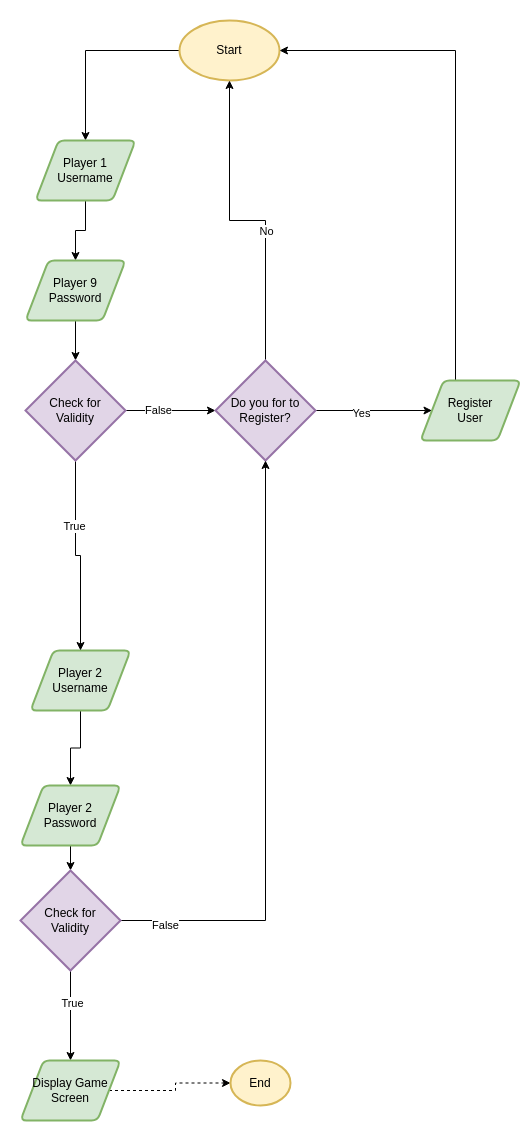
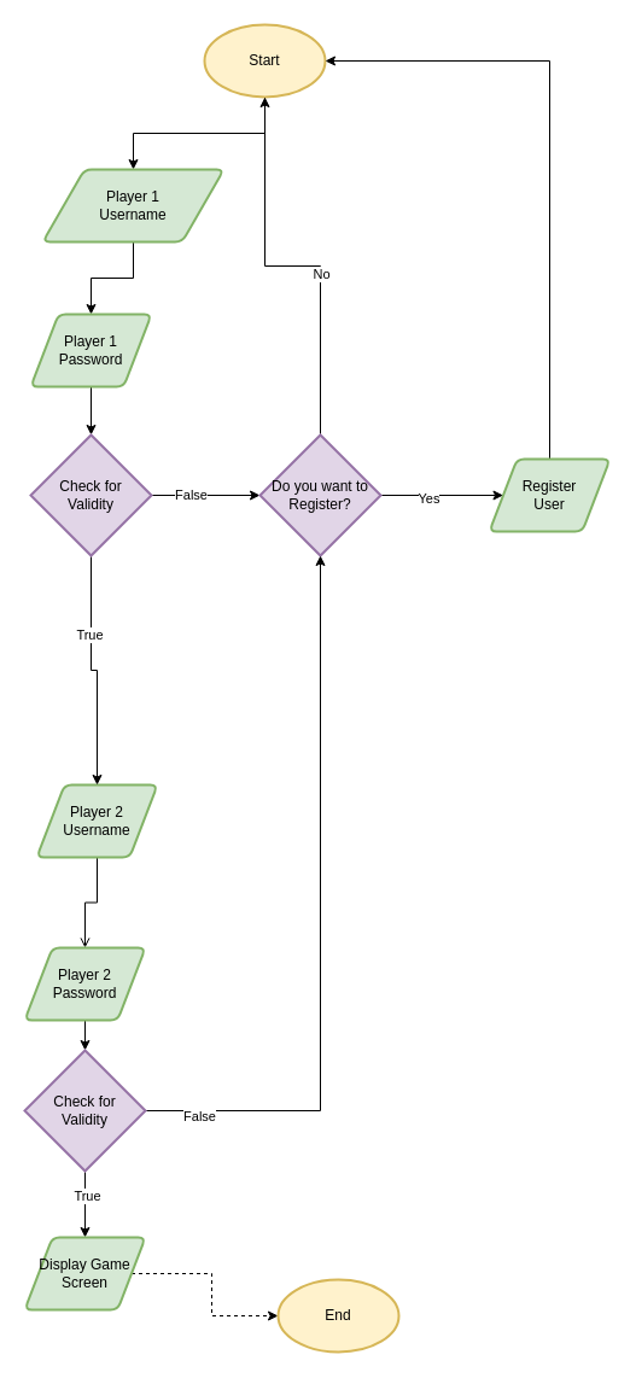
- <mxCell id="3" value="Start" style="strokeWidth=2;html=1;shape=mxgraph.flowchart.start_1;whiteSpace=wrap;fillColor=#fff2cc;strokeColor=#d6b656;" vertex="1" parent="1"><mxGeometry x="179" y="20" width="100" height="60" as="geometry" /></mxCell>
+ <mxCell id="3" value="Start" style="strokeWidth=2;html=1;shape=mxgraph.flowchart.start_1;whiteSpace=wrap;fillColor=#fff2cc;strokeColor=#d6b656;" vertex="1" parent="1"><mxGeometry x="169" y="20" width="100" height="60" as="geometry" /></mxCell>
- <mxCell id="5" value="Player 1&lt;br&gt;Username" style="shape=parallelogram;html=1;strokeWidth=2;perimeter=parallelogramPerimeter;whiteSpace=wrap;rounded=1;arcSize=12;size=0.23;fillColor=#d5e8d4;strokeColor=#82b366;" vertex="1" parent="1"><mxGeometry x="35" y="140" width="100" height="60" as="geometry" /></mxCell>
+ <mxCell id="5" value="Player 1&lt;br&gt;Username" style="shape=parallelogram;html=1;strokeWidth=2;perimeter=parallelogramPerimeter;whiteSpace=wrap;rounded=1;arcSize=12;size=0.23;fillColor=#d5e8d4;strokeColor=#82b366;" vertex="1" parent="1"><mxGeometry x="35" y="140" width="150" height="60" as="geometry" /></mxCell>
- <mxCell id="7" value="Player 9&lt;br&gt;Password" style="shape=parallelogram;html=1;strokeWidth=2;perimeter=parallelogramPerimeter;whiteSpace=wrap;rounded=1;arcSize=12;size=0.23;fillColor=#d5e8d4;strokeColor=#82b366;" vertex="1" parent="1"><mxGeometry x="25" y="260" width="100" height="60" as="geometry" /></mxCell>
+ <mxCell id="7" value="Player 1&lt;br&gt;Password" style="shape=parallelogram;html=1;strokeWidth=2;perimeter=parallelogramPerimeter;whiteSpace=wrap;rounded=1;arcSize=12;size=0.23;fillColor=#d5e8d4;strokeColor=#82b366;" vertex="1" parent="1"><mxGeometry x="25" y="260" width="100" height="60" as="geometry" /></mxCell>
- <mxCell id="21" value="Do you for to&lt;br&gt;Register?" style="strokeWidth=2;html=1;shape=mxgraph.flowchart.decision;whiteSpace=wrap;fillColor=#e1d5e7;strokeColor=#9673a6;" vertex="1" parent="1"><mxGeometry x="215" y="360" width="100" height="100" as="geometry" /></mxCell>
+ <mxCell id="21" value="Do you want to&lt;br&gt;Register?" style="strokeWidth=2;html=1;shape=mxgraph.flowchart.decision;whiteSpace=wrap;fillColor=#e1d5e7;strokeColor=#9673a6;" vertex="1" parent="1"><mxGeometry x="215" y="360" width="100" height="100" as="geometry" /></mxCell>
- <mxCell id="23" value="Register&lt;br&gt;User" style="shape=parallelogram;html=1;strokeWidth=2;perimeter=parallelogramPerimeter;whiteSpace=wrap;rounded=1;arcSize=12;size=0.23;fillColor=#d5e8d4;strokeColor=#82b366;" vertex="1" parent="1"><mxGeometry x="420" y="380" width="100" height="60" as="geometry" /></mxCell>
+ <mxCell id="23" value="Register&lt;br&gt;User" style="shape=parallelogram;html=1;strokeWidth=2;perimeter=parallelogramPerimeter;whiteSpace=wrap;rounded=1;arcSize=12;size=0.23;fillColor=#d5e8d4;strokeColor=#82b366;" vertex="1" parent="1"><mxGeometry x="405" y="380" width="100" height="60" as="geometry" /></mxCell>
- <mxCell id="8" style="edgeStyle=orthogonalEdgeStyle;rounded=0;orthogonalLoop=1;jettySize=auto;html=1;entryX=0.5;entryY=0;entryDx=0;entryDy=0;" edge="1" parent="1" source="9" target="11"><mxGeometry relative="1" as="geometry" /></mxCell>
+ <mxCell id="8" style="edgeStyle=orthogonalEdgeStyle;rounded=0;orthogonalLoop=1;jettySize=auto;html=1;entryX=0.5;entryY=0;entryDx=0;entryDy=0;endArrow=open;" edge="1" parent="1" source="9" target="11"><mxGeometry relative="1" as="geometry" /></mxCell>
- <mxCell id="31" value="End" style="strokeWidth=2;html=1;shape=mxgraph.flowchart.start_1;whiteSpace=wrap;fillColor=#fff2cc;strokeColor=#d6b656;" vertex="1" parent="1"><mxGeometry x="230" y="1060" width="60" height="45" as="geometry" /></mxCell>
+ <mxCell id="31" value="End" style="strokeWidth=2;html=1;shape=mxgraph.flowchart.start_1;whiteSpace=wrap;fillColor=#fff2cc;strokeColor=#d6b656;" vertex="1" parent="1"><mxGeometry x="230" y="1060" width="100" height="60" as="geometry" /></mxCell>
- <mxCell id="30" value="Display Game&lt;br&gt;Screen" style="shape=parallelogram;html=1;strokeWidth=2;perimeter=parallelogramPerimeter;whiteSpace=wrap;rounded=1;arcSize=12;size=0.23;fillColor=#d5e8d4;strokeColor=#82b366;" vertex="1" parent="1"><mxGeometry x="20" y="1060" width="100" height="60" as="geometry" /></mxCell>
+ <mxCell id="30" value="Display Game&lt;br&gt;Screen" style="shape=parallelogram;html=1;strokeWidth=2;perimeter=parallelogramPerimeter;whiteSpace=wrap;rounded=1;arcSize=12;size=0.23;fillColor=#d5e8d4;strokeColor=#82b366;" vertex="1" parent="1"><mxGeometry x="20" y="1025" width="100" height="60" as="geometry" /></mxCell>
